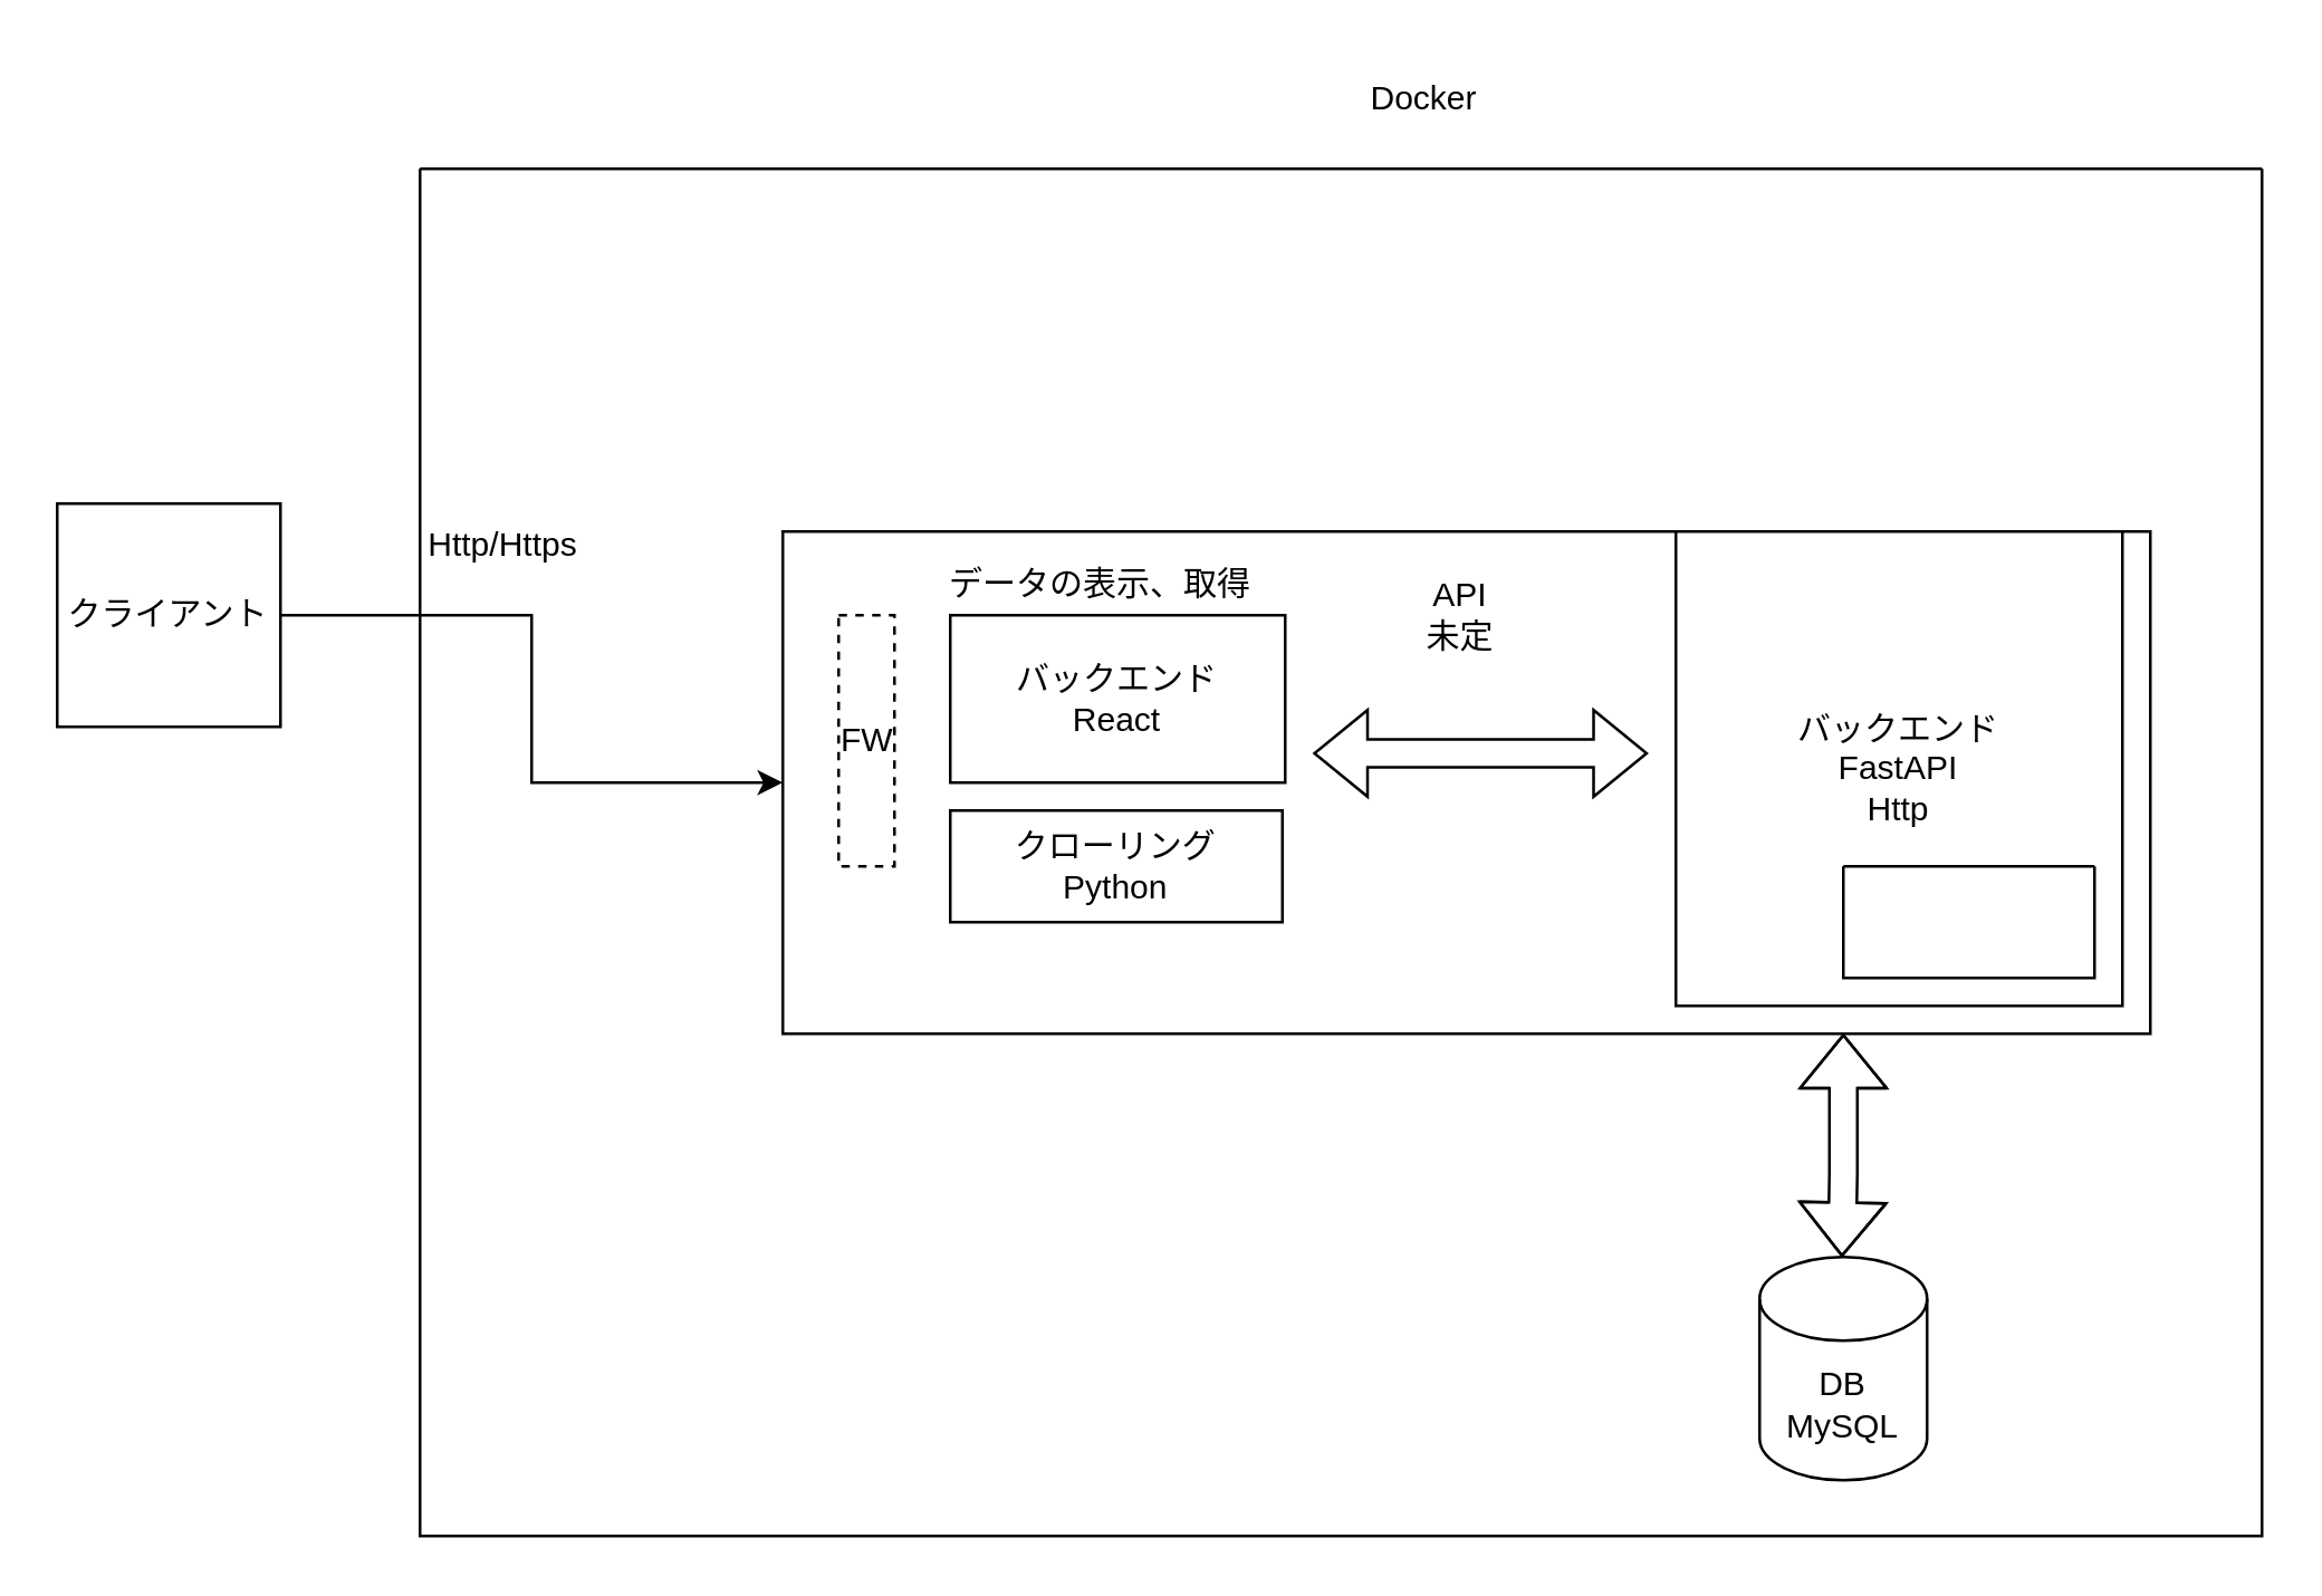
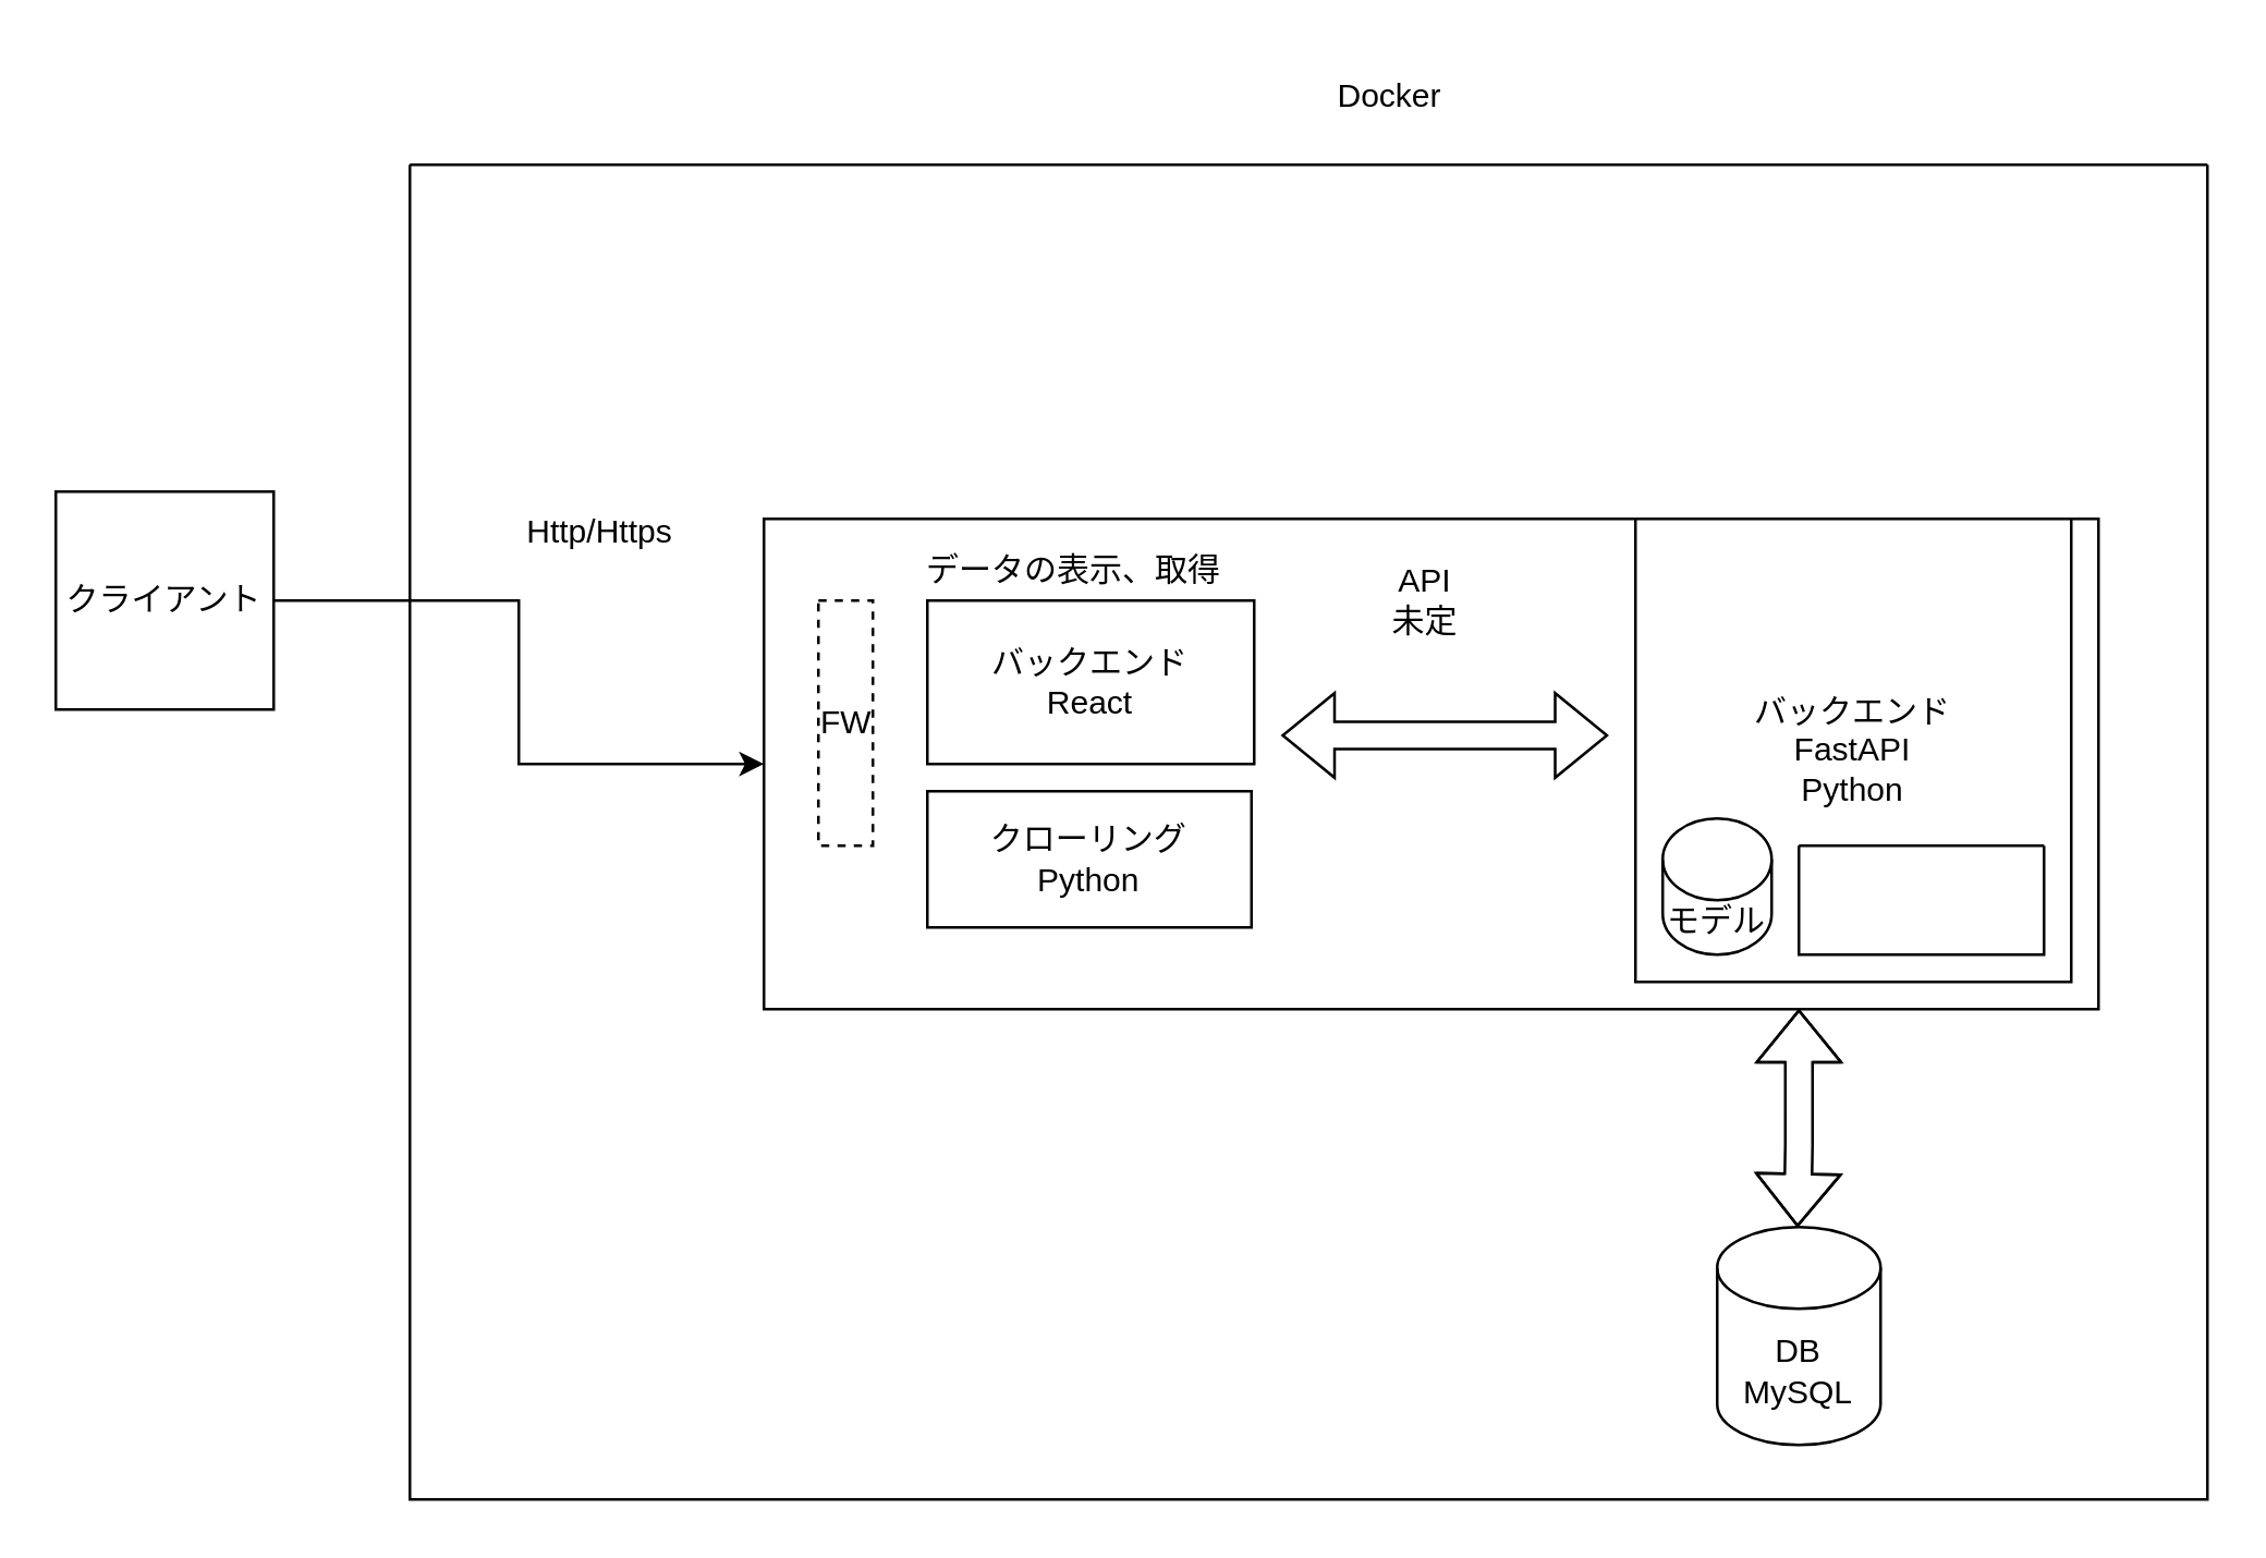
- <mxCell id="6" value="Http/Https" style="text;html=1;strokeColor=none;fillColor=none;align=center;verticalAlign=middle;whiteSpace=wrap;rounded=0;" parent="1" vertex="1"><mxGeometry x="150" y="180" width="60" height="30" as="geometry" /></mxCell>
+ <mxCell id="6" value="Http/Https" style="text;html=1;strokeColor=none;fillColor=none;align=center;verticalAlign=middle;whiteSpace=wrap;rounded=0;" parent="1" vertex="1"><mxGeometry x="190" y="180" width="60" height="30" as="geometry" /></mxCell>
- <mxCell id="9" value="&lt;span&gt;バックエンド&lt;/span&gt;&lt;br&gt;&lt;span&gt;FastAPI&lt;/span&gt;&lt;br&gt;&lt;span&gt;Http&lt;/span&gt;" style="rounded=0;whiteSpace=wrap;html=1;" parent="1" vertex="1"><mxGeometry x="600" y="190" width="160" height="170" as="geometry" /></mxCell>
+ <mxCell id="9" value="&lt;span&gt;バックエンド&lt;/span&gt;&lt;br&gt;&lt;span&gt;FastAPI&lt;/span&gt;&lt;br&gt;&lt;span&gt;Python&lt;/span&gt;" style="rounded=0;whiteSpace=wrap;html=1;" parent="1" vertex="1"><mxGeometry x="600" y="190" width="160" height="170" as="geometry" /></mxCell>
- <mxCell id="18" value="&lt;span&gt;クローリング&lt;/span&gt;&lt;br&gt;&lt;span&gt;Python&lt;/span&gt;" style="rounded=0;whiteSpace=wrap;html=1;" parent="1" vertex="1"><mxGeometry x="340" y="290" width="119" height="40" as="geometry" /></mxCell>
+ <mxCell id="18" value="&lt;span&gt;クローリング&lt;/span&gt;&lt;br&gt;&lt;span&gt;Python&lt;/span&gt;" style="rounded=0;whiteSpace=wrap;html=1;" parent="1" vertex="1"><mxGeometry x="340" y="290" width="119" height="50" as="geometry" /></mxCell>
+ <mxCell id="13" value="モデル" style="shape=cylinder3;whiteSpace=wrap;html=1;boundedLbl=1;backgroundOutline=1;size=15;" parent="12" vertex="1"><mxGeometry x="460" y="240" width="40" height="50" as="geometry" /></mxCell>
